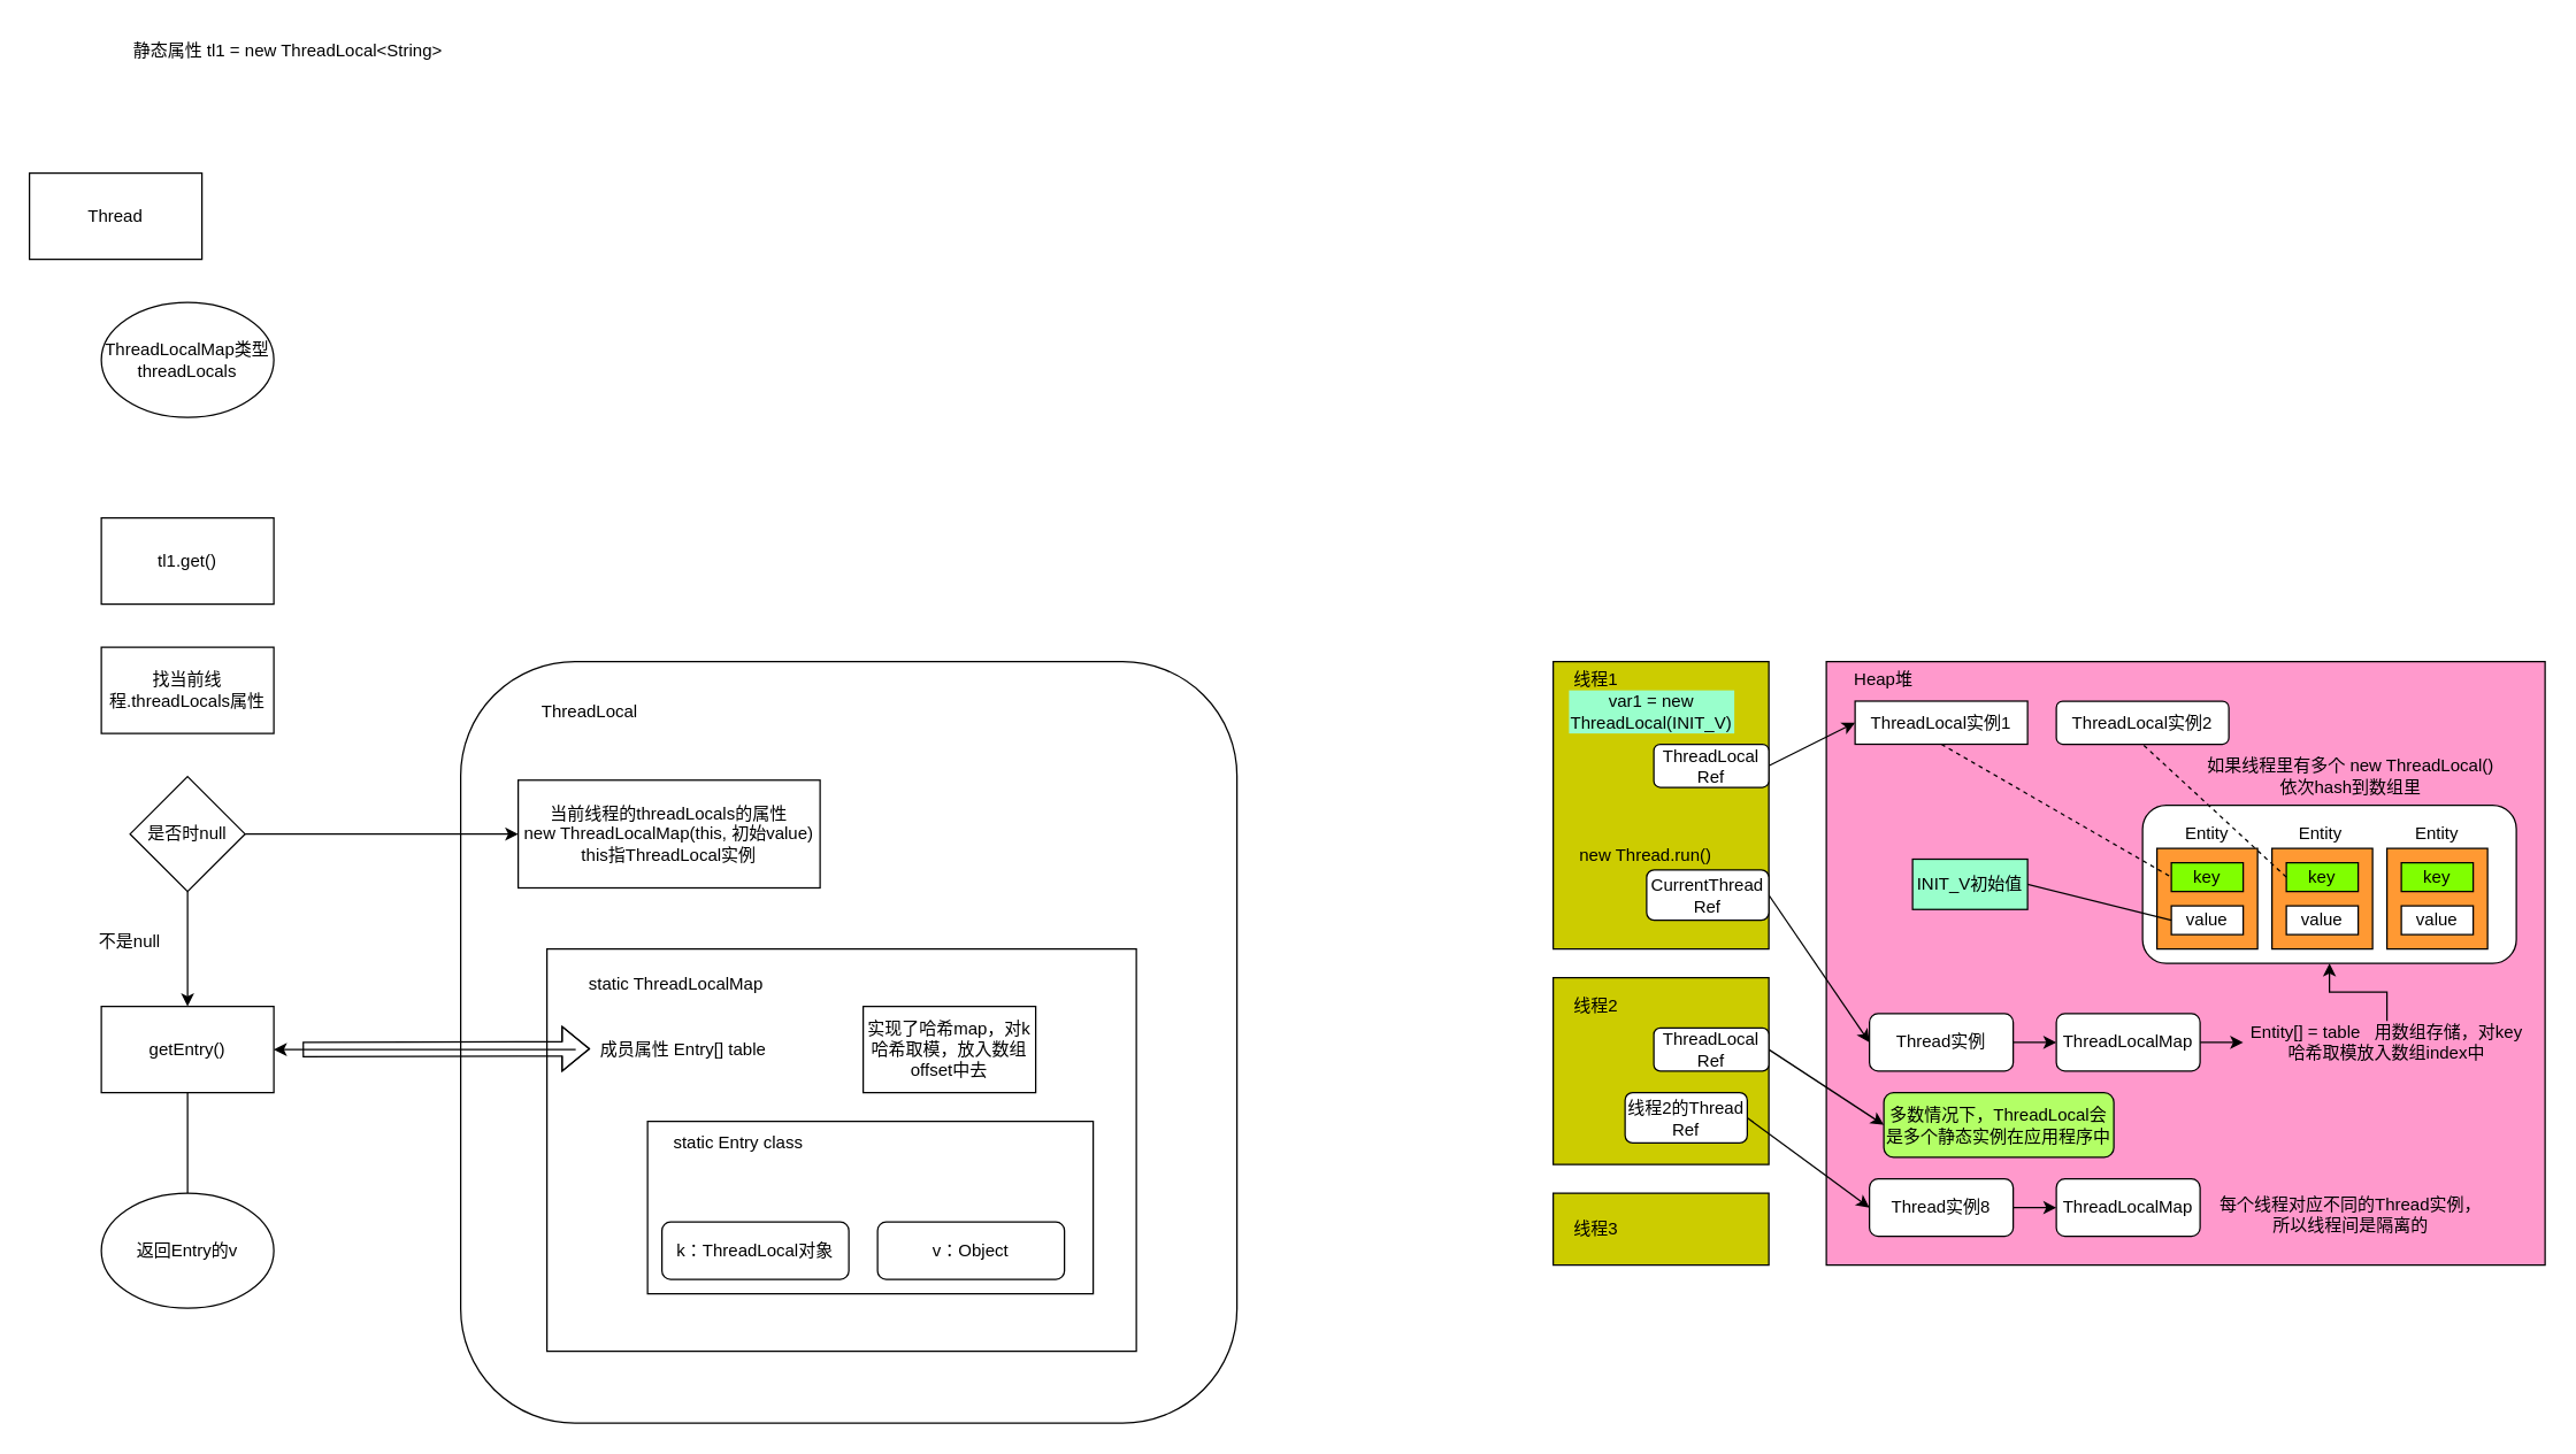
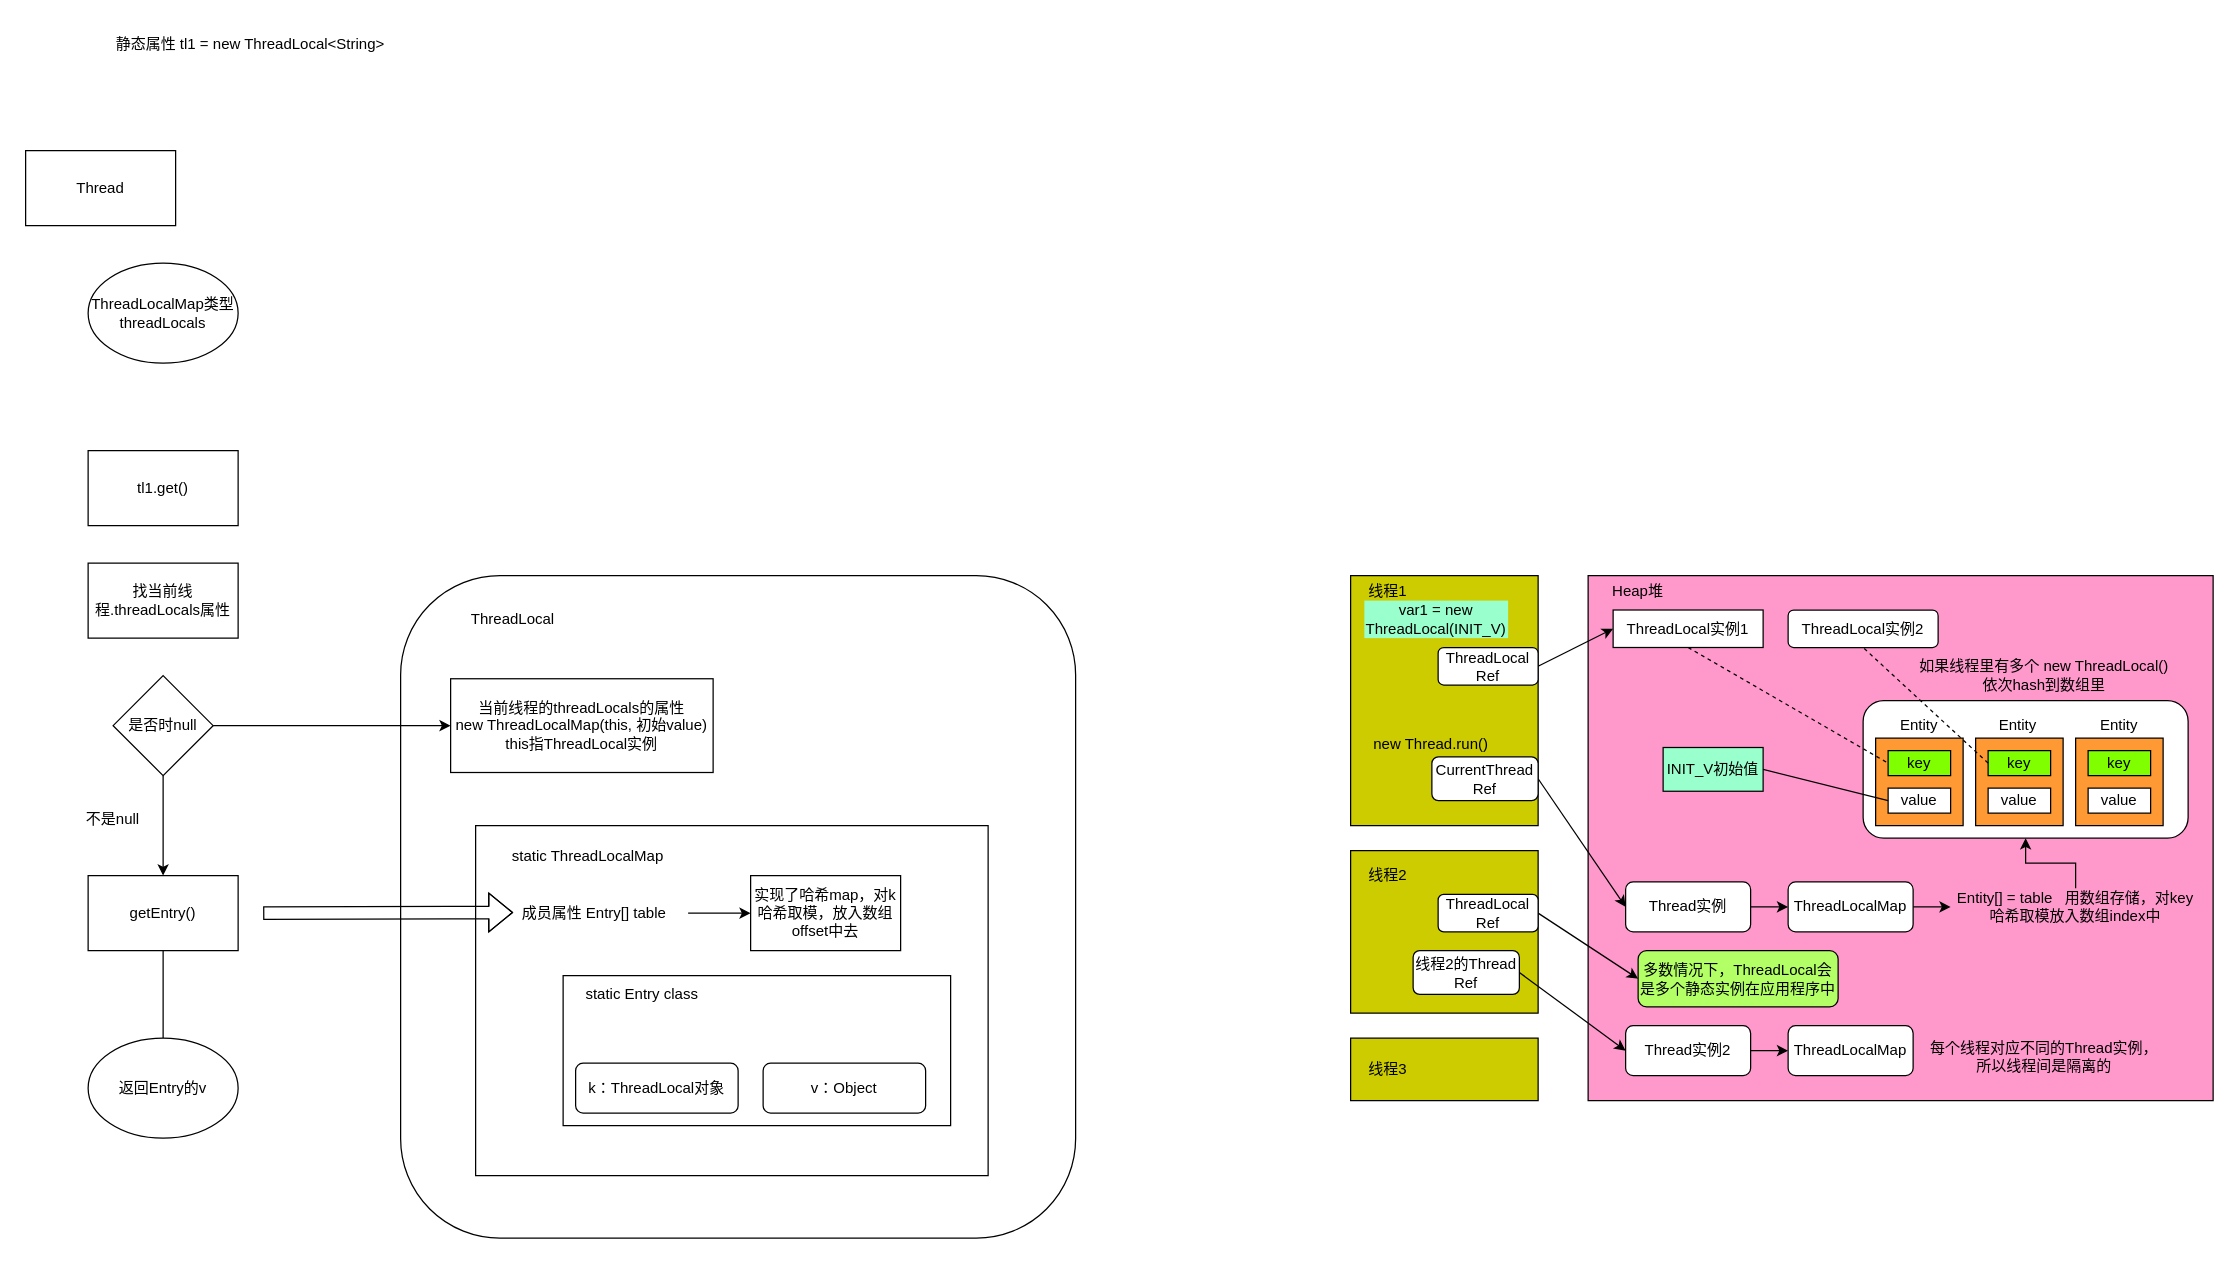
- <mxCell id="20" value="" style="edgeStyle=orthogonalEdgeStyle;rounded=0;orthogonalLoop=1;jettySize=auto;html=1;" edge="1" parent="1" source="21" target="15"><mxGeometry relative="1" as="geometry" /></mxCell>
+ <mxCell id="20" value="" style="edgeStyle=orthogonalEdgeStyle;rounded=0;orthogonalLoop=1;jettySize=auto;html=1;" edge="1" parent="1" source="21" target="25"><mxGeometry relative="1" as="geometry" /></mxCell>
- <mxCell id="71" value="Thread实例8" style="rounded=1;whiteSpace=wrap;html=1;" vertex="1" parent="1"><mxGeometry x="1300" y="820" width="100" height="40" as="geometry" /></mxCell>
+ <mxCell id="71" value="Thread实例2" style="rounded=1;whiteSpace=wrap;html=1;" vertex="1" parent="1"><mxGeometry x="1300" y="820" width="100" height="40" as="geometry" /></mxCell>
